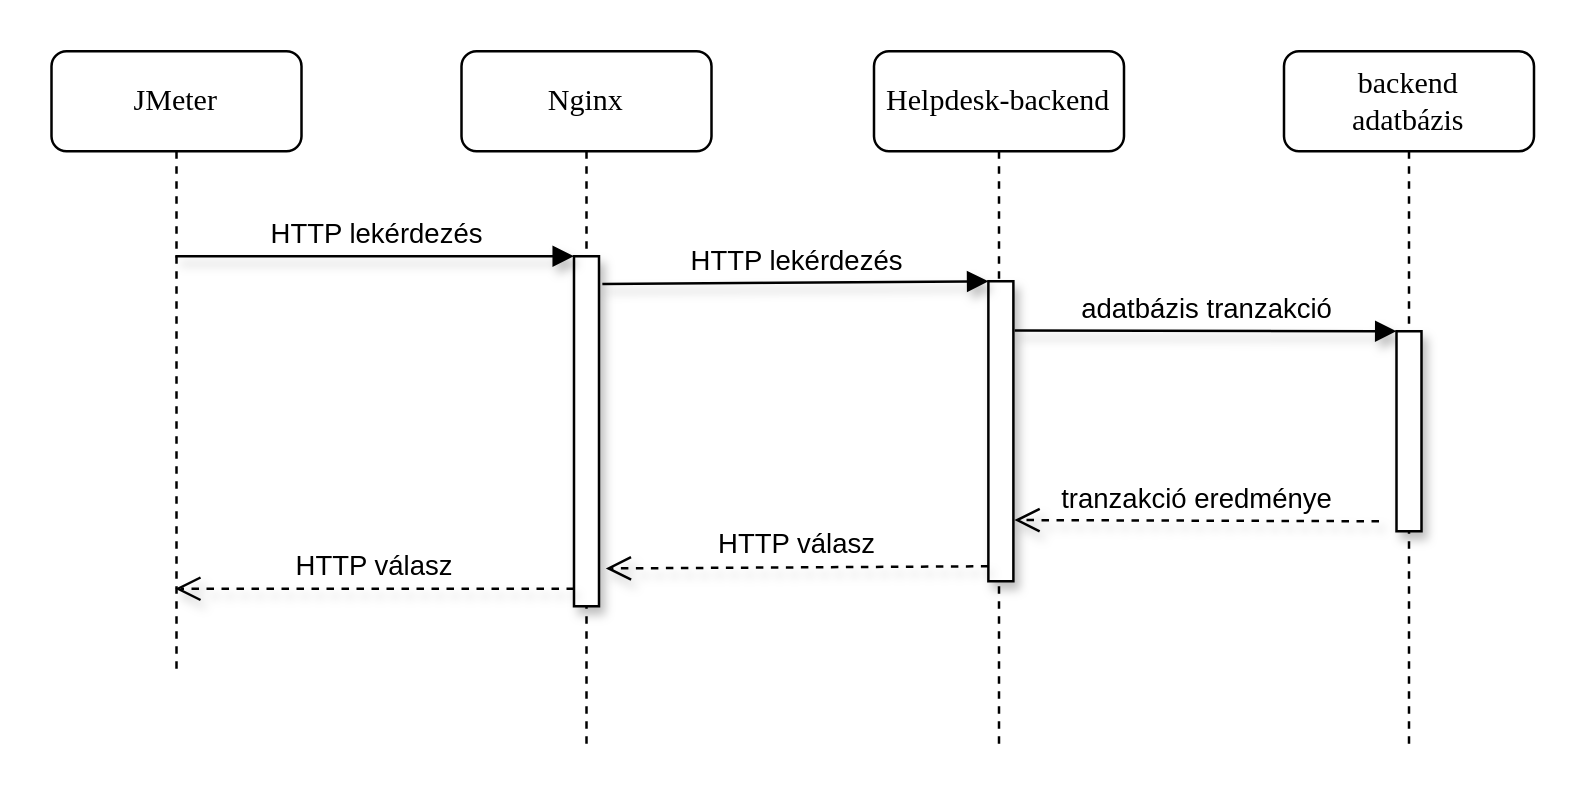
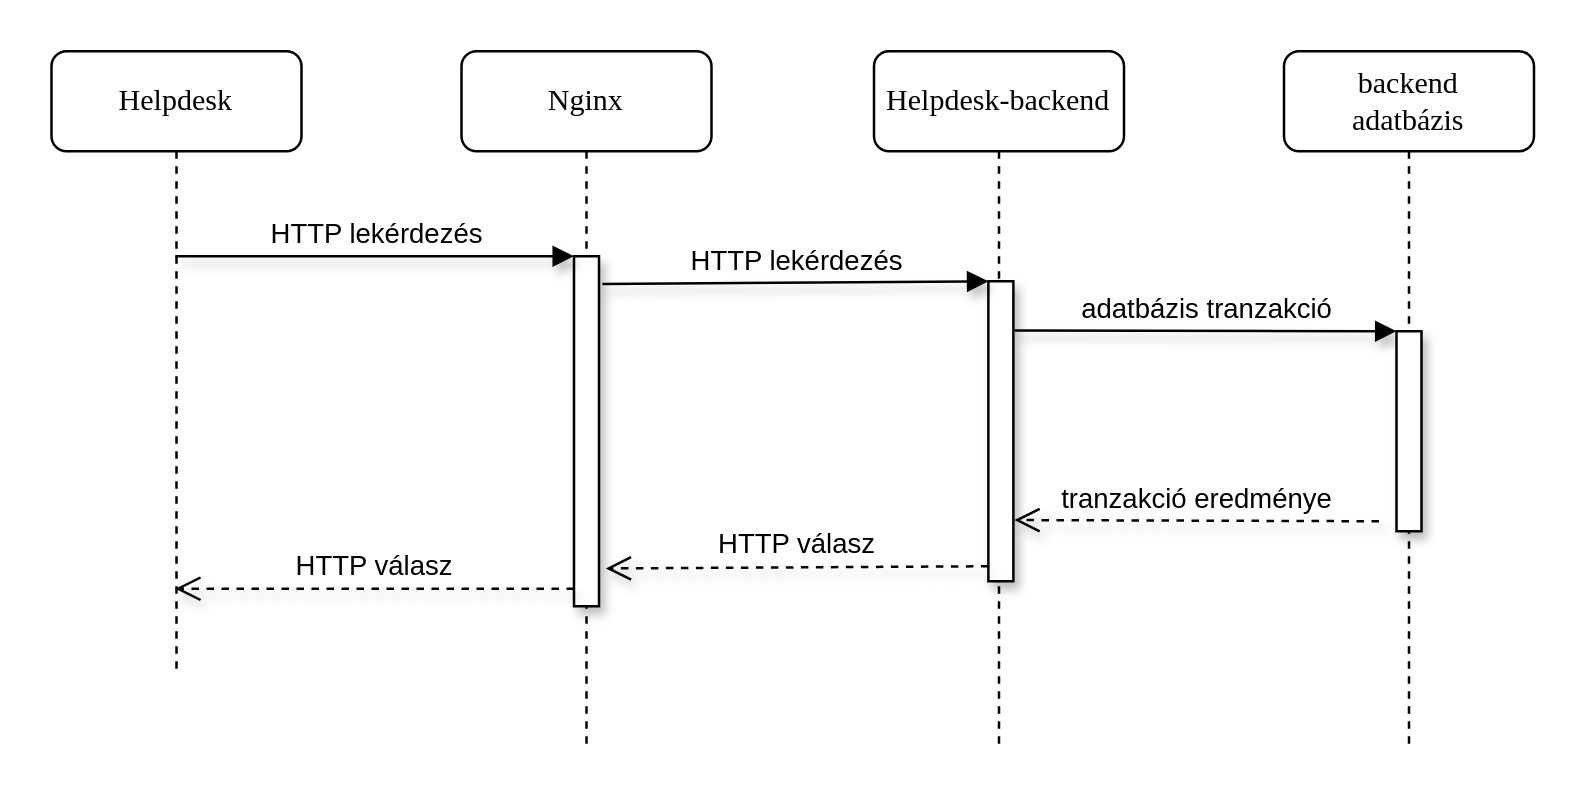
- <mxCell id="12" value="JMeter" style="shape=umlLifeline;perimeter=lifelinePerimeter;whiteSpace=wrap;html=1;container=1;collapsible=0;recursiveResize=0;outlineConnect=0;rounded=1;shadow=0;comic=0;labelBackgroundColor=none;strokeWidth=1;fontFamily=Verdana;fontSize=12;align=center;" vertex="1" parent="1"><mxGeometry x="20" y="20" width="100" height="250" as="geometry" /></mxCell>
+ <mxCell id="12" value="Helpdesk" style="shape=umlLifeline;perimeter=lifelinePerimeter;whiteSpace=wrap;html=1;container=1;collapsible=0;recursiveResize=0;outlineConnect=0;rounded=1;shadow=0;comic=0;labelBackgroundColor=none;strokeWidth=1;fontFamily=Verdana;fontSize=12;align=center;" vertex="1" parent="1"><mxGeometry x="20" y="20" width="100" height="250" as="geometry" /></mxCell>
